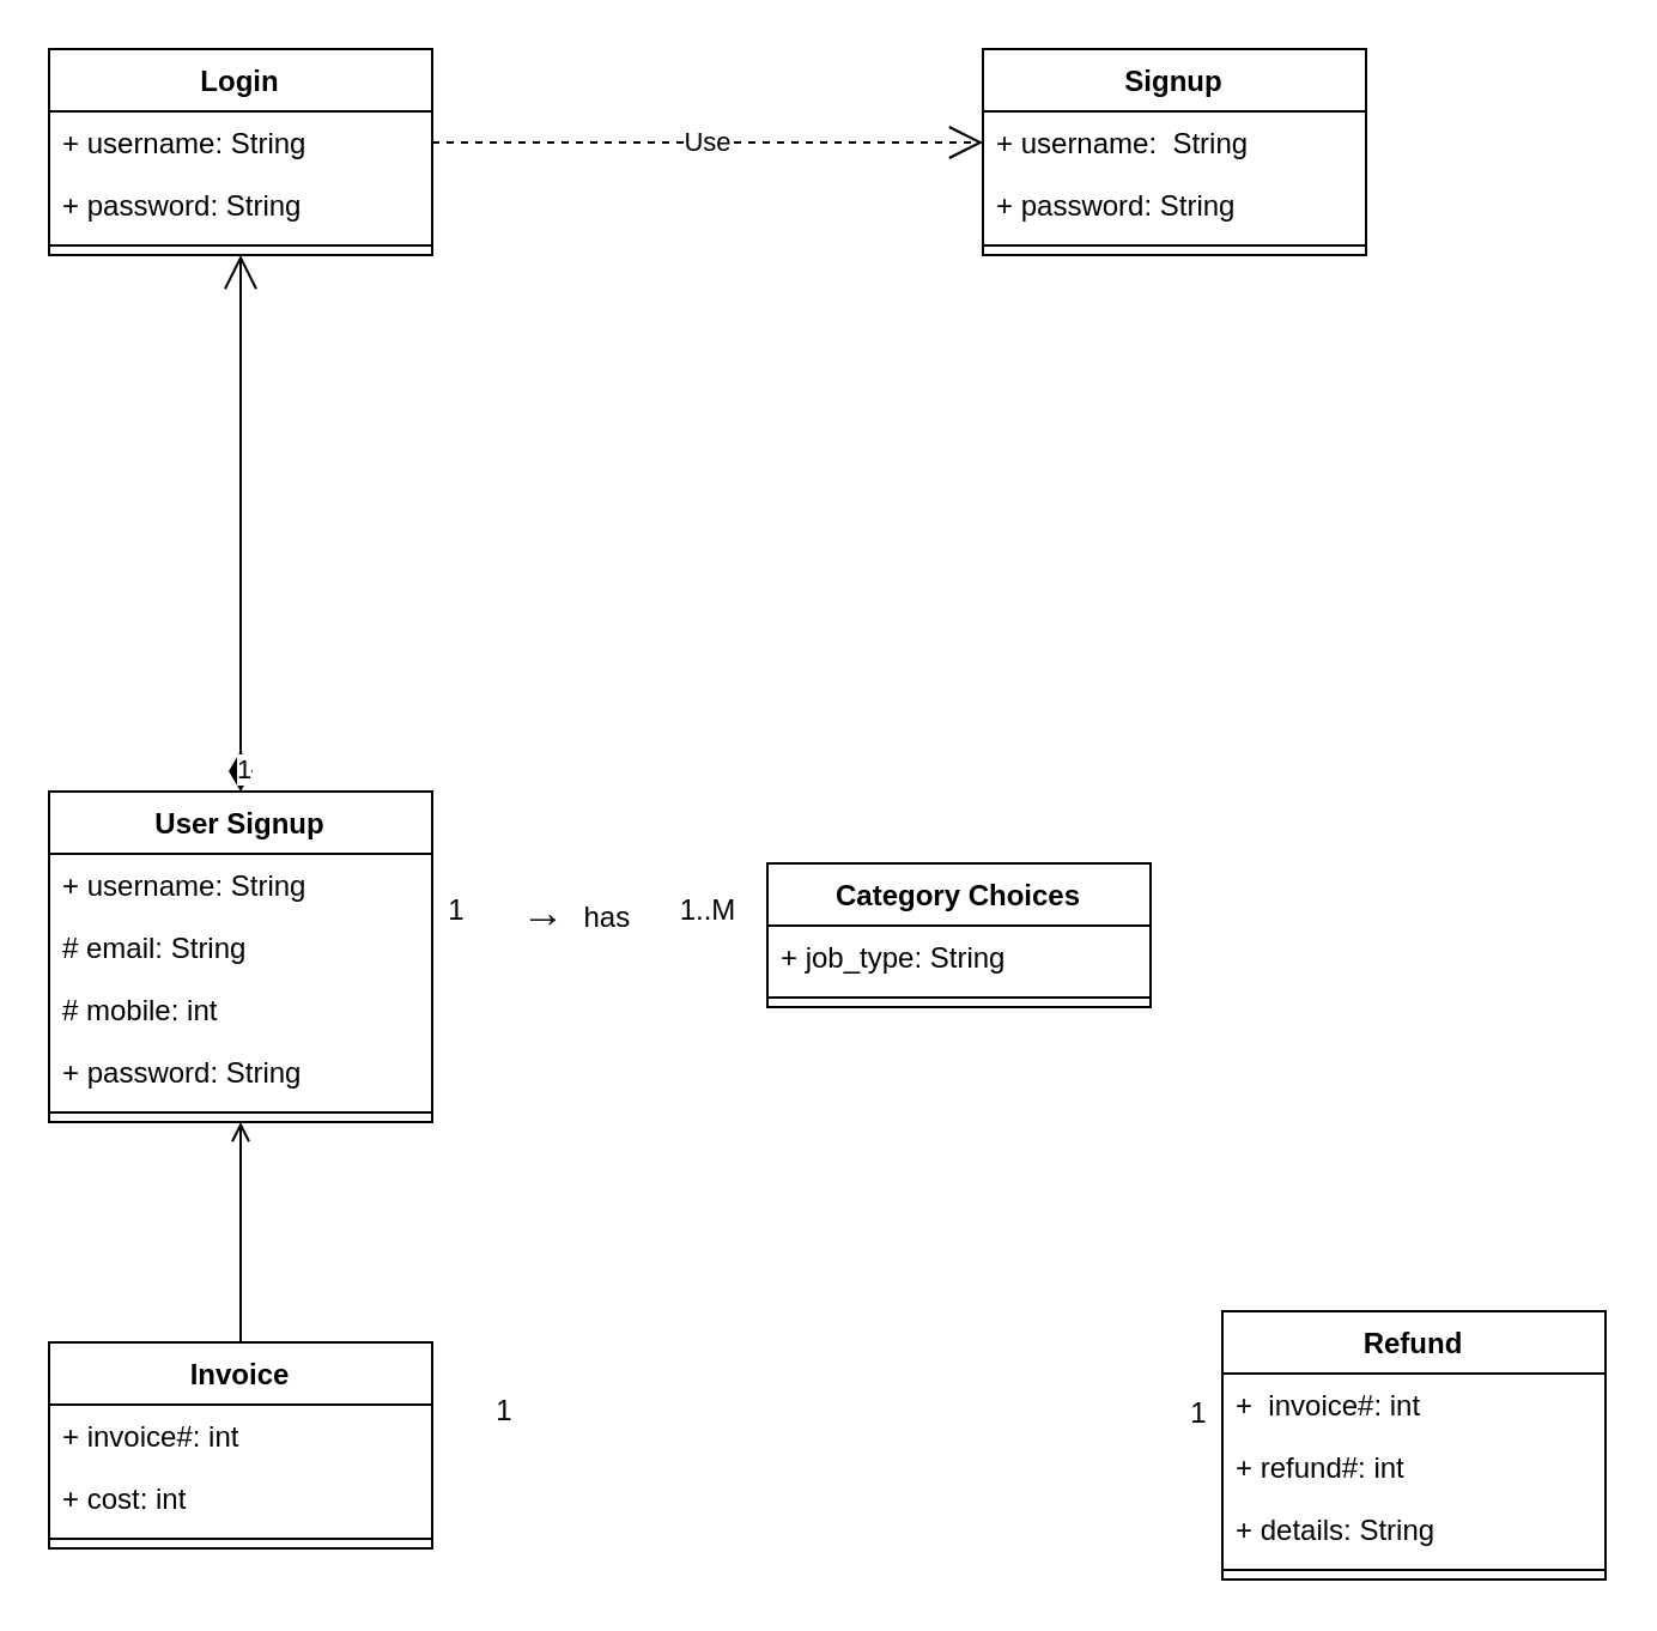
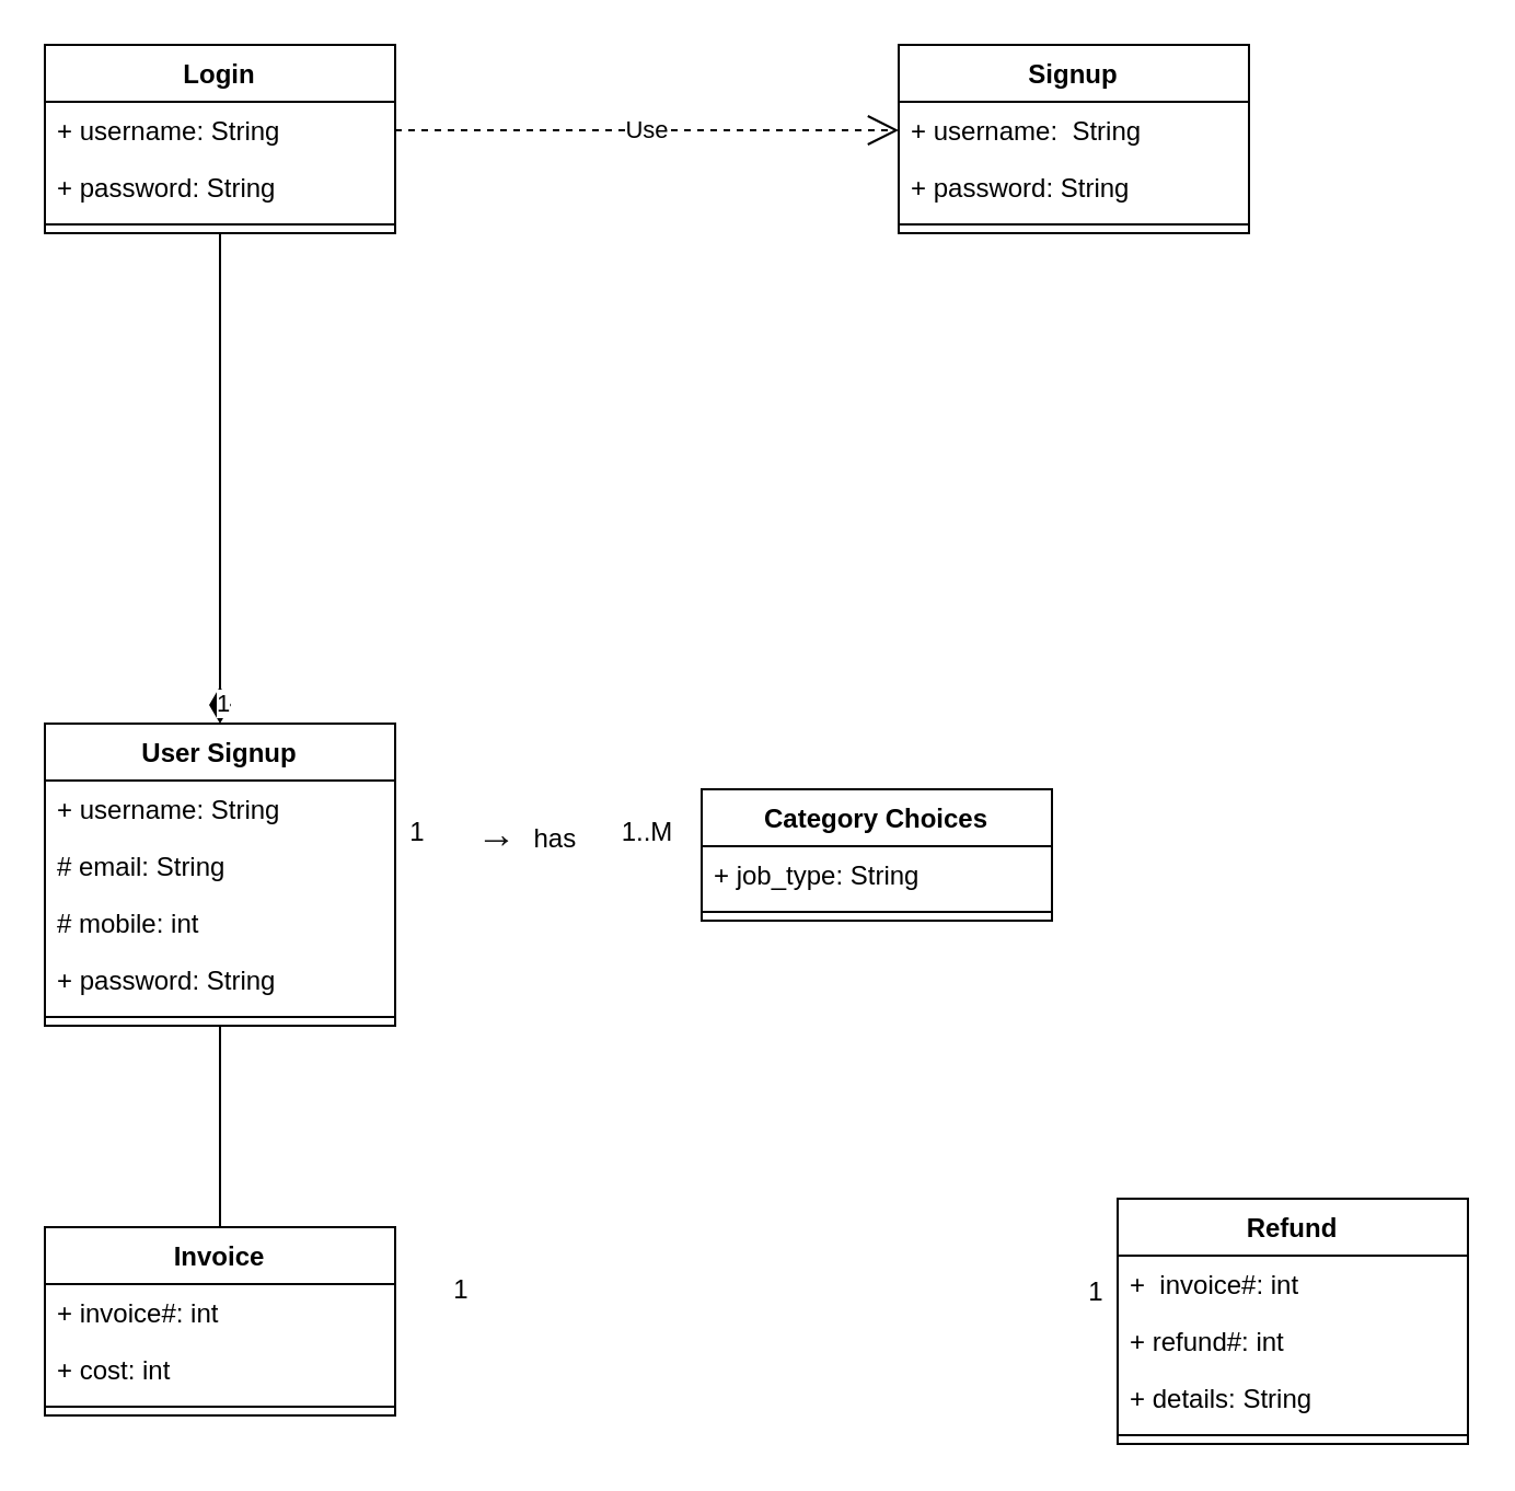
- <mxCell id="29" value="1" style="endArrow=open;html=1;endSize=12;startArrow=diamondThin;startSize=14;startFill=1;edgeStyle=orthogonalEdgeStyle;align=left;verticalAlign=bottom;rounded=0;exitX=0.5;exitY=0;exitDx=0;exitDy=0;entryX=0.5;entryY=1;entryDx=0;entryDy=0;" edge="1" parent="1" source="19" target="2"><mxGeometry x="-1" y="3" relative="1" as="geometry"><mxPoint x="70" y="240" as="sourcePoint" /><mxPoint x="230" y="240" as="targetPoint" /></mxGeometry></mxCell>
+ <mxCell id="29" value="1" style="endArrow=none;html=1;endSize=12;startArrow=diamondThin;startSize=14;startFill=1;edgeStyle=orthogonalEdgeStyle;align=left;verticalAlign=bottom;rounded=0;exitX=0.5;exitY=0;exitDx=0;exitDy=0;entryX=0.5;entryY=1;entryDx=0;entryDy=0;" edge="1" parent="1" source="19" target="2"><mxGeometry x="-1" y="3" relative="1" as="geometry"><mxPoint x="70" y="240" as="sourcePoint" /><mxPoint x="230" y="240" as="targetPoint" /></mxGeometry></mxCell>
- <mxCell id="32" value="" style="endArrow=open;html=1;rounded=0;entryX=0.5;entryY=1;entryDx=0;entryDy=0;exitX=0.5;exitY=0;exitDx=0;exitDy=0;" edge="1" parent="1" source="10" target="19"><mxGeometry width="50" height="50" relative="1" as="geometry"><mxPoint x="210" y="560" as="sourcePoint" /><mxPoint x="260" y="510" as="targetPoint" /></mxGeometry></mxCell>
+ <mxCell id="32" value="" style="endArrow=none;html=1;rounded=0;entryX=0.5;entryY=1;entryDx=0;entryDy=0;exitX=0.5;exitY=0;exitDx=0;exitDy=0;" edge="1" parent="1" source="10" target="19"><mxGeometry width="50" height="50" relative="1" as="geometry"><mxPoint x="210" y="560" as="sourcePoint" /><mxPoint x="260" y="510" as="targetPoint" /></mxGeometry></mxCell>
